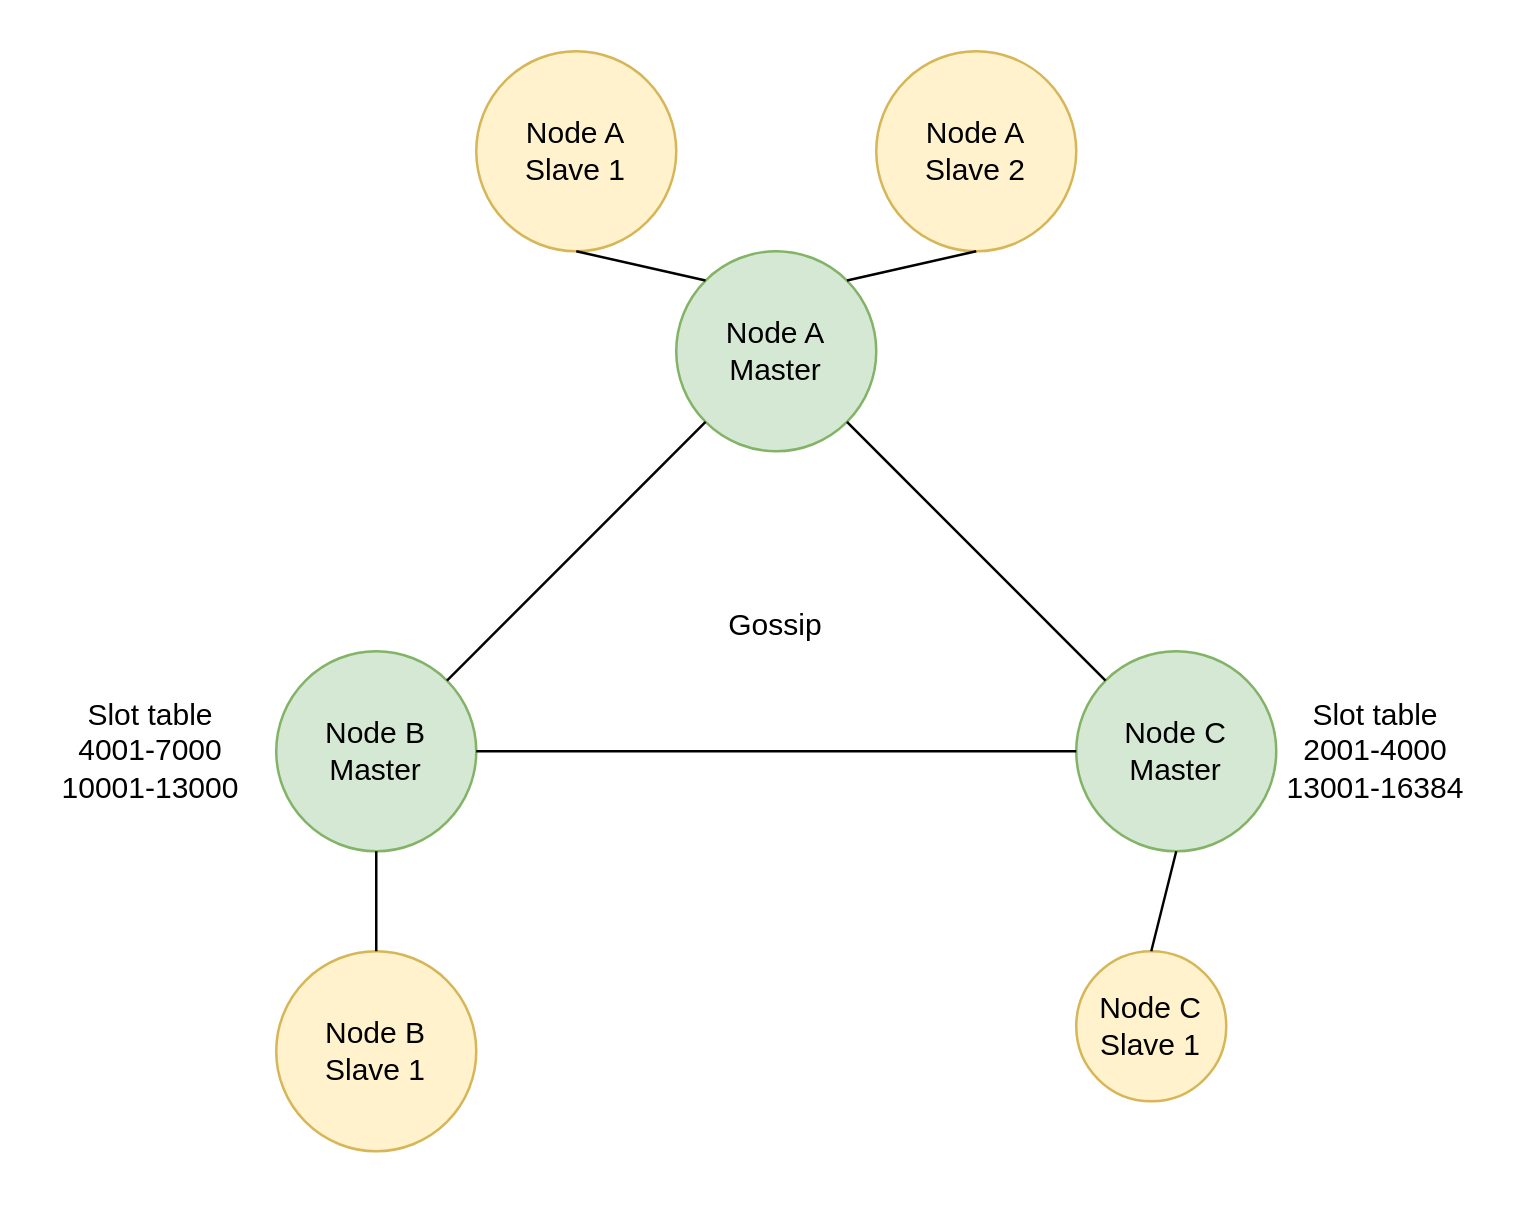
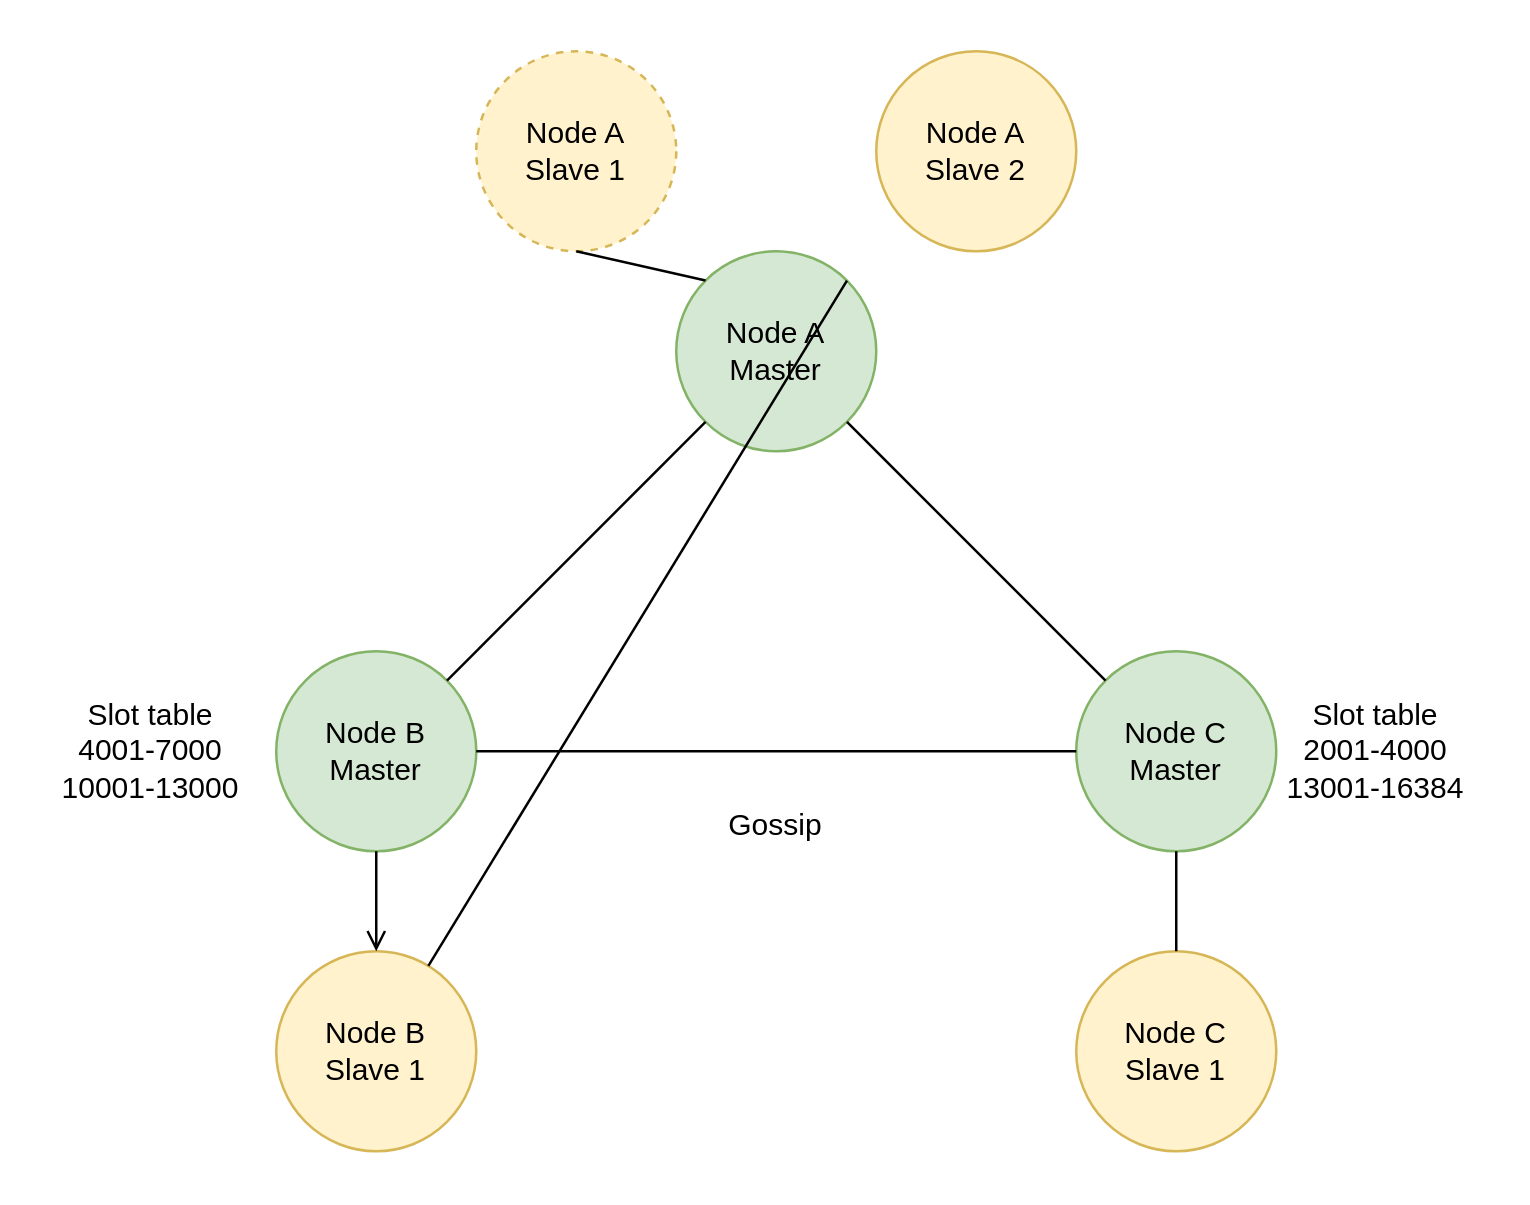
- <mxCell id="8" value="Node A&lt;br&gt;Slave 1" style="ellipse;whiteSpace=wrap;html=1;aspect=fixed;fillColor=#fff2cc;strokeColor=#d6b656;" vertex="1" parent="1"><mxGeometry x="190" y="20" width="80" height="80" as="geometry" /></mxCell>
+ <mxCell id="8" value="Node A&lt;br&gt;Slave 1" style="ellipse;whiteSpace=wrap;html=1;aspect=fixed;fillColor=#fff2cc;strokeColor=#d6b656;dashed=1;" vertex="1" parent="1"><mxGeometry x="190" y="20" width="80" height="80" as="geometry" /></mxCell>
- <mxCell id="13" value="" style="endArrow=none;html=1;entryX=0.5;entryY=1;entryDx=0;entryDy=0;exitX=1;exitY=0;exitDx=0;exitDy=0;" edge="1" parent="1" source="2" target="9"><mxGeometry width="50" height="50" relative="1" as="geometry"><mxPoint x="260" y="310" as="sourcePoint" /><mxPoint x="310" y="260" as="targetPoint" /></mxGeometry></mxCell>
+ <mxCell id="13" value="" style="endArrow=none;html=1;exitX=1;exitY=0;exitDx=0;exitDy=0;" edge="1" parent="1" source="2" target="10"><mxGeometry width="50" height="50" relative="1" as="geometry"><mxPoint x="260" y="310" as="sourcePoint" /><mxPoint x="310" y="260" as="targetPoint" /></mxGeometry></mxCell>
- <mxCell id="16" value="Gossip" style="text;html=1;strokeColor=none;fillColor=none;align=center;verticalAlign=middle;whiteSpace=wrap;rounded=0;" vertex="1" parent="1"><mxGeometry x="290" y="240" width="40" height="20" as="geometry" /></mxCell>
+ <mxCell id="16" value="Gossip" style="text;html=1;strokeColor=none;fillColor=none;align=center;verticalAlign=middle;whiteSpace=wrap;rounded=0;" vertex="1" parent="1"><mxGeometry x="290" y="320" width="40" height="20" as="geometry" /></mxCell>
- <mxCell id="14" value="" style="endArrow=none;html=1;exitX=0.5;exitY=1;exitDx=0;exitDy=0;" edge="1" parent="1" source="3" target="10"><mxGeometry width="50" height="50" relative="1" as="geometry"><mxPoint x="260" y="310" as="sourcePoint" /><mxPoint x="310" y="260" as="targetPoint" /></mxGeometry></mxCell>
+ <mxCell id="14" value="" style="endArrow=open;html=1;exitX=0.5;exitY=1;exitDx=0;exitDy=0;" edge="1" parent="1" source="3" target="10"><mxGeometry width="50" height="50" relative="1" as="geometry"><mxPoint x="260" y="310" as="sourcePoint" /><mxPoint x="310" y="260" as="targetPoint" /></mxGeometry></mxCell>
- <mxCell id="11" value="Node C&lt;br&gt;Slave 1" style="ellipse;whiteSpace=wrap;html=1;aspect=fixed;fillColor=#fff2cc;strokeColor=#d6b656;" vertex="1" parent="1"><mxGeometry x="430" y="380" width="60" height="60" as="geometry" /></mxCell>
+ <mxCell id="11" value="Node C&lt;br&gt;Slave 1" style="ellipse;whiteSpace=wrap;html=1;aspect=fixed;fillColor=#fff2cc;strokeColor=#d6b656;" vertex="1" parent="1"><mxGeometry x="430" y="380" width="80" height="80" as="geometry" /></mxCell>
